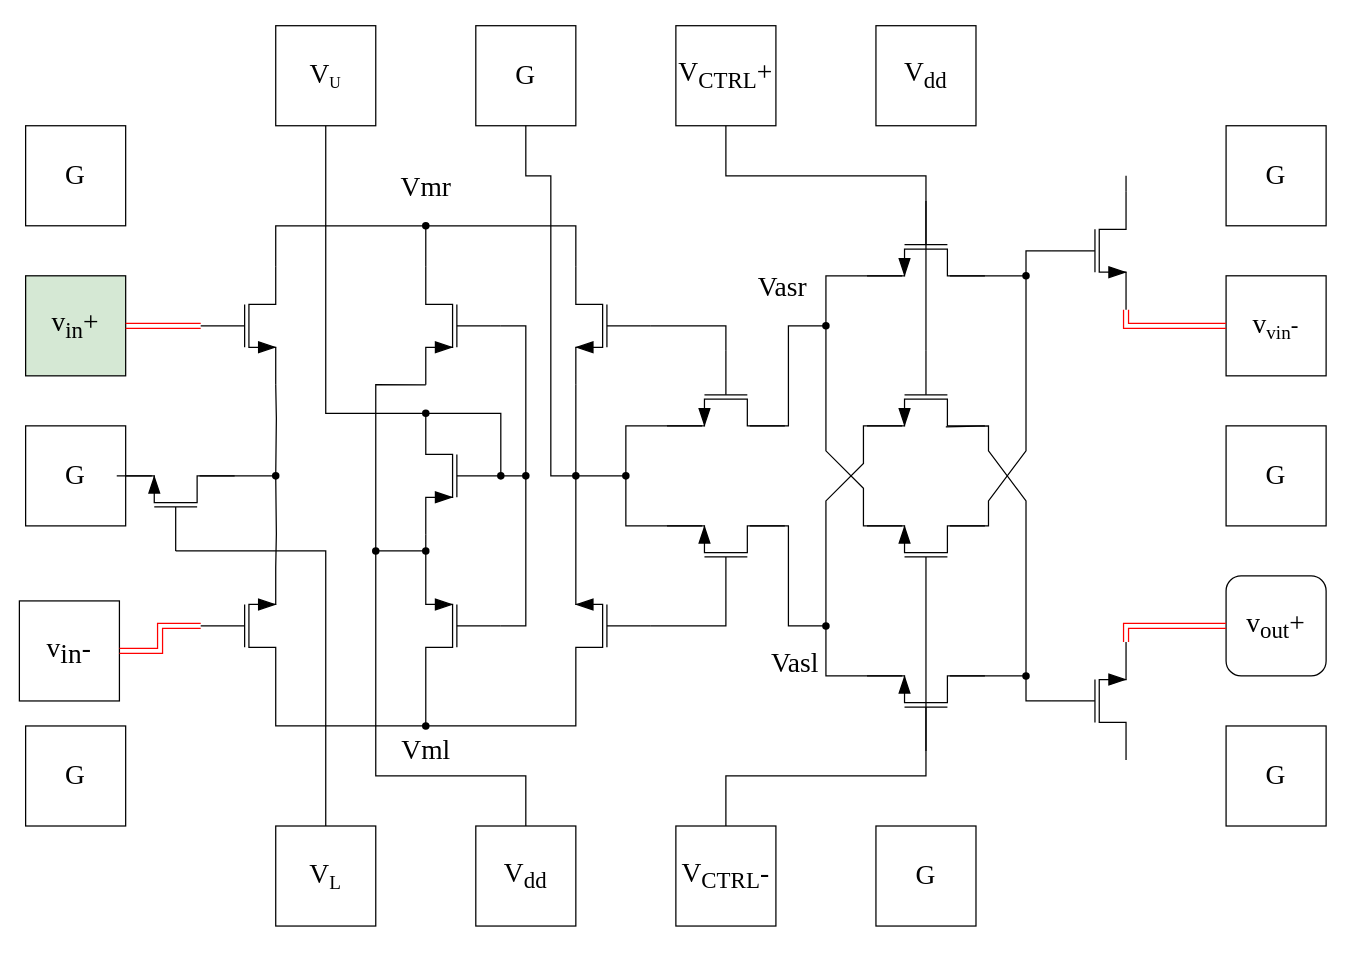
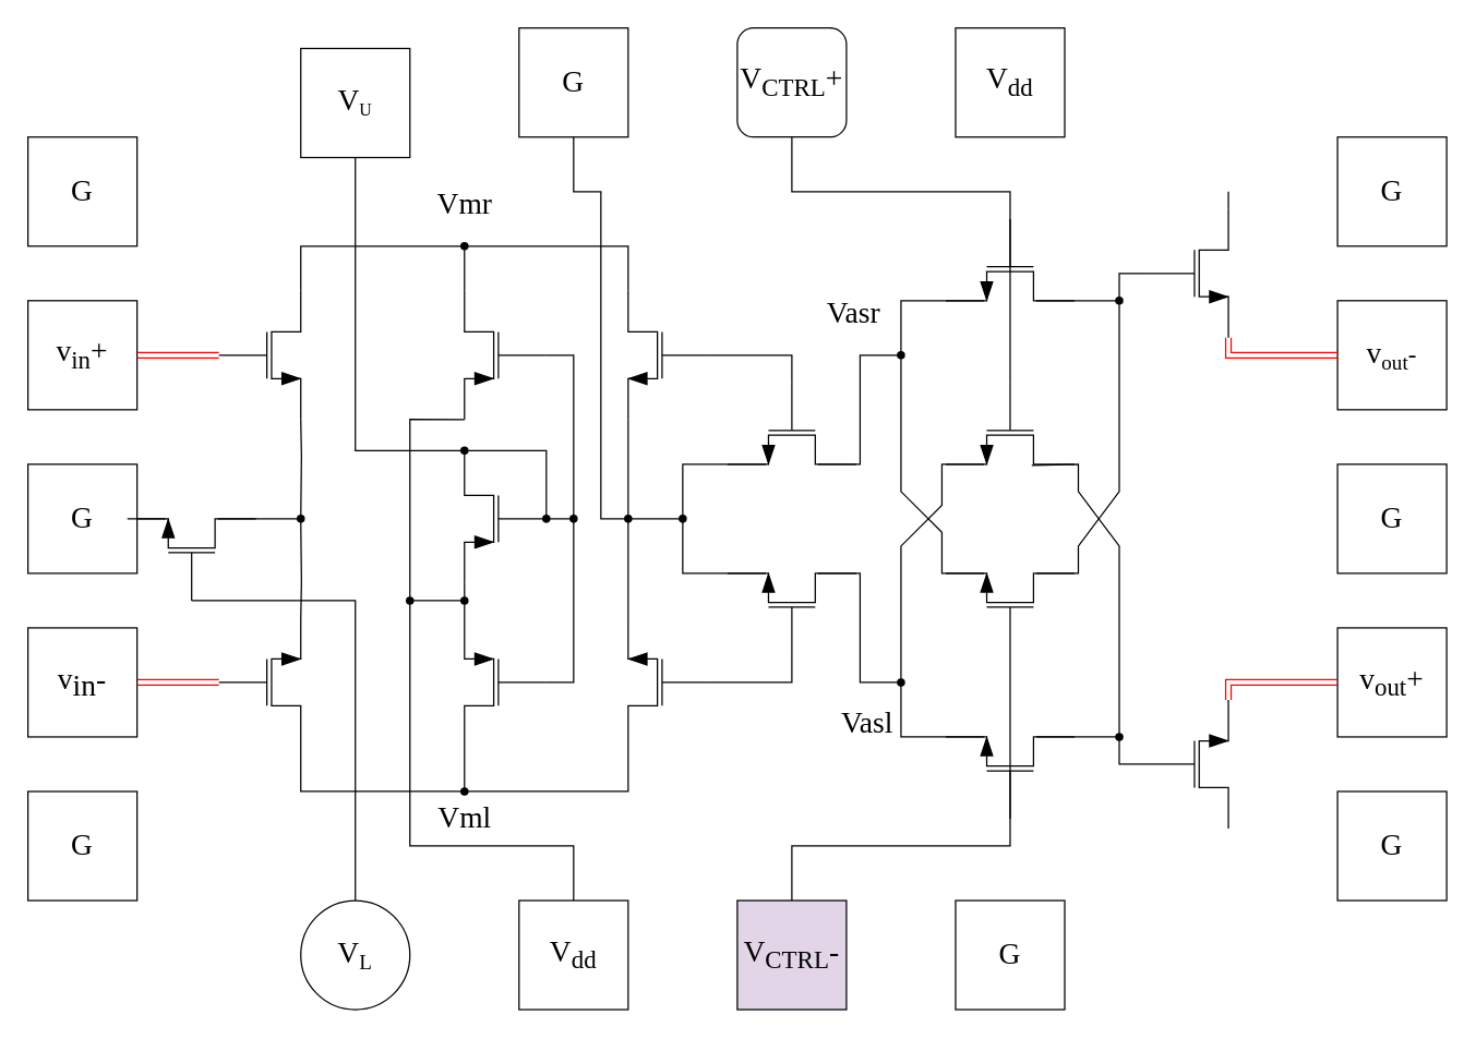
- <mxCell id="49" value="V&lt;span style=&quot;font-size: 15.278px;&quot;&gt;&lt;sub&gt;U&lt;/sub&gt;&lt;/span&gt;" style="rounded=0;whiteSpace=wrap;html=1;fontSize=22;fontFamily=Times New Roman;" parent="1" vertex="1"><mxGeometry x="220" y="20" width="80" height="80" as="geometry" /></mxCell>
+ <mxCell id="49" value="V&lt;span style=&quot;font-size: 15.278px;&quot;&gt;&lt;sub&gt;U&lt;/sub&gt;&lt;/span&gt;" style="rounded=0;whiteSpace=wrap;html=1;fontSize=22;fontFamily=Times New Roman;" parent="1" vertex="1"><mxGeometry x="220" y="35" width="80" height="80" as="geometry" /></mxCell>
- <mxCell id="51" value="V&lt;sub&gt;CTRL&lt;/sub&gt;+" style="rounded=0;whiteSpace=wrap;html=1;fontSize=22;fontFamily=Times New Roman;" parent="1" vertex="1"><mxGeometry x="540" y="20" width="80" height="80" as="geometry" /></mxCell>
+ <mxCell id="51" value="V&lt;sub&gt;CTRL&lt;/sub&gt;+" style="whiteSpace=wrap;html=1;fontSize=22;fontFamily=Times New Roman;rounded=1;" parent="1" vertex="1"><mxGeometry x="540" y="20" width="80" height="80" as="geometry" /></mxCell>
- <mxCell id="18" value="v&lt;sub&gt;in&lt;/sub&gt;+" style="rounded=0;whiteSpace=wrap;html=1;fontSize=22;fontFamily=Times New Roman;fillColor=#d5e8d4;" parent="1" vertex="1"><mxGeometry x="20" y="220" width="80" height="80" as="geometry" /></mxCell>
+ <mxCell id="18" value="v&lt;sub&gt;in&lt;/sub&gt;+" style="rounded=0;whiteSpace=wrap;html=1;fontSize=22;fontFamily=Times New Roman;" parent="1" vertex="1"><mxGeometry x="20" y="220" width="80" height="80" as="geometry" /></mxCell>
- <mxCell id="54" value="v&lt;span style=&quot;font-size: 18.333px;&quot;&gt;&lt;sub&gt;vin&lt;/sub&gt;-&lt;/span&gt;" style="rounded=0;whiteSpace=wrap;html=1;fontSize=22;fontFamily=Times New Roman;" parent="1" vertex="1"><mxGeometry x="980" y="220" width="80" height="80" as="geometry" /></mxCell>
+ <mxCell id="54" value="v&lt;span style=&quot;font-size: 18.333px;&quot;&gt;&lt;sub&gt;out&lt;/sub&gt;-&lt;/span&gt;" style="rounded=0;whiteSpace=wrap;html=1;fontSize=22;fontFamily=Times New Roman;" parent="1" vertex="1"><mxGeometry x="980" y="220" width="80" height="80" as="geometry" /></mxCell>
- <mxCell id="53" value="v&lt;sub&gt;out&lt;/sub&gt;+" style="whiteSpace=wrap;html=1;fontFamily=Times New Roman;fontSize=22;rounded=1;" parent="1" vertex="1"><mxGeometry x="980" y="460" width="80" height="80" as="geometry" /></mxCell>
+ <mxCell id="53" value="v&lt;sub&gt;out&lt;/sub&gt;+" style="rounded=0;whiteSpace=wrap;html=1;fontFamily=Times New Roman;fontSize=22;" parent="1" vertex="1"><mxGeometry x="980" y="460" width="80" height="80" as="geometry" /></mxCell>
- <mxCell id="17" value="v&lt;sub style=&quot;font-size: 22px;&quot;&gt;in&lt;/sub&gt;&lt;span style=&quot;font-size: 22px;&quot;&gt;-&lt;/span&gt;" style="rounded=0;whiteSpace=wrap;html=1;fontFamily=Times New Roman;fontSize=22;" parent="1" vertex="1"><mxGeometry x="15" y="480" width="80" height="80" as="geometry" /></mxCell>
+ <mxCell id="17" value="v&lt;sub style=&quot;font-size: 22px;&quot;&gt;in&lt;/sub&gt;&lt;span style=&quot;font-size: 22px;&quot;&gt;-&lt;/span&gt;" style="rounded=0;whiteSpace=wrap;html=1;fontFamily=Times New Roman;fontSize=22;" parent="1" vertex="1"><mxGeometry x="20" y="460" width="80" height="80" as="geometry" /></mxCell>
- <mxCell id="45" value="V&lt;span style=&quot;font-size: 18.333px;&quot;&gt;&lt;sub&gt;L&lt;/sub&gt;&lt;/span&gt;" style="rounded=0;whiteSpace=wrap;html=1;fontSize=22;fontFamily=Times New Roman;" parent="1" vertex="1"><mxGeometry x="220" y="660" width="80" height="80" as="geometry" /></mxCell>
+ <mxCell id="45" value="V&lt;span style=&quot;font-size: 18.333px;&quot;&gt;&lt;sub&gt;L&lt;/sub&gt;&lt;/span&gt;" style="ellipse;whiteSpace=wrap;html=1;fontSize=22;fontFamily=Times New Roman;" parent="1" vertex="1"><mxGeometry x="220" y="660" width="80" height="80" as="geometry" /></mxCell>
- <mxCell id="47" value="V&lt;sub&gt;CTRL&lt;/sub&gt;-" style="rounded=0;whiteSpace=wrap;html=1;fontSize=22;fontFamily=Times New Roman;" parent="1" vertex="1"><mxGeometry x="540" y="660" width="80" height="80" as="geometry" /></mxCell>
+ <mxCell id="47" value="V&lt;sub&gt;CTRL&lt;/sub&gt;-" style="rounded=0;whiteSpace=wrap;html=1;fontSize=22;fontFamily=Times New Roman;fillColor=#e1d5e7;" parent="1" vertex="1"><mxGeometry x="540" y="660" width="80" height="80" as="geometry" /></mxCell>
